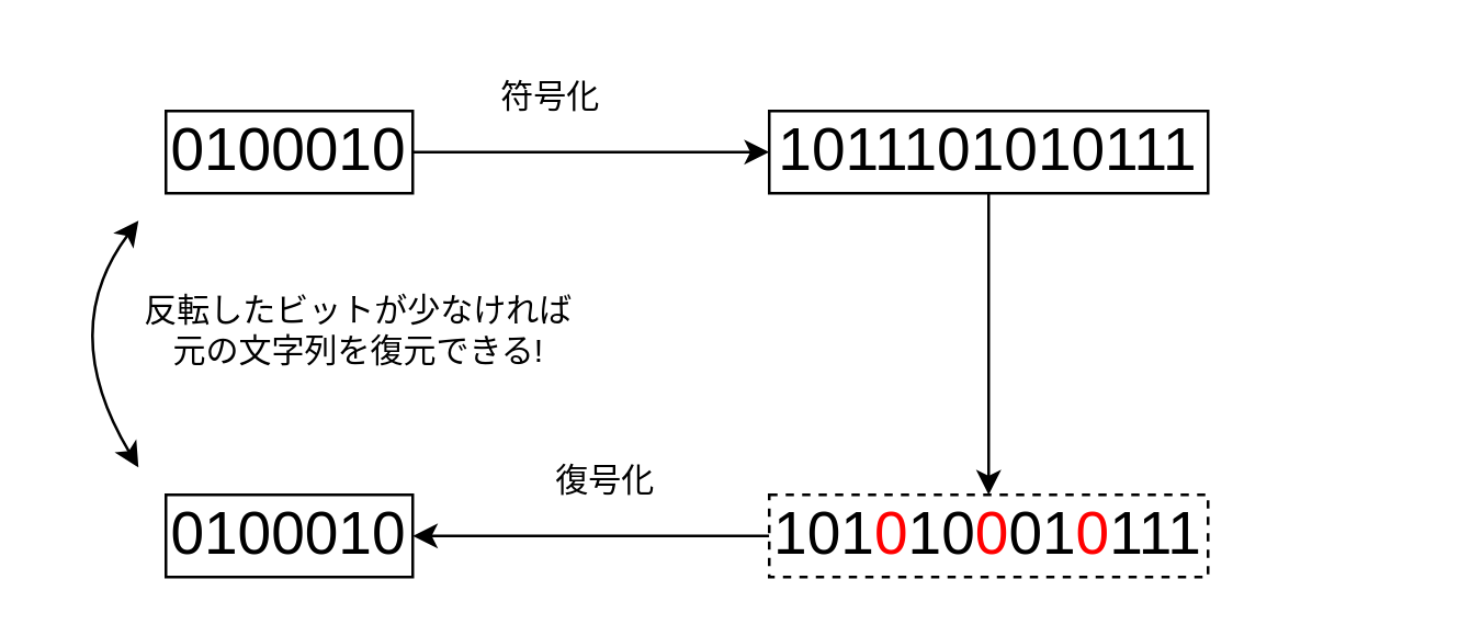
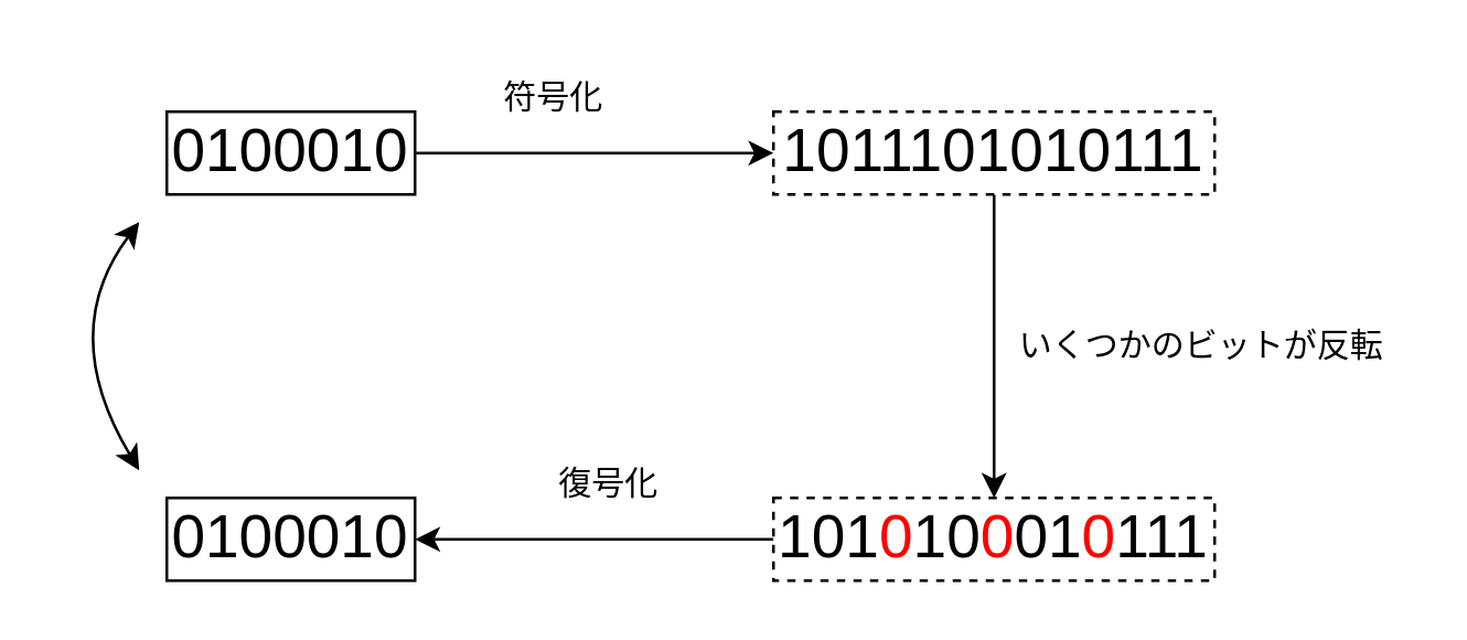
- <mxCell id="5" value="&lt;font style=&quot;font-size: 22px;&quot;&gt;1011101010111&lt;/font&gt;" style="rounded=0;whiteSpace=wrap;html=1;" vertex="1" parent="1"><mxGeometry x="280" y="40" width="160" height="30" as="geometry" /></mxCell>
+ <mxCell id="5" value="&lt;font style=&quot;font-size: 22px;&quot;&gt;1011101010111&lt;/font&gt;" style="rounded=0;whiteSpace=wrap;html=1;dashed=1;" vertex="1" parent="1"><mxGeometry x="280" y="40" width="160" height="30" as="geometry" /></mxCell>
- <mxCell id="13" value="反転したビットが少なければ&lt;div&gt;元の文字列を復元できる!&lt;/div&gt;" style="text;html=1;align=center;verticalAlign=middle;resizable=0;points=[];autosize=1;strokeColor=none;fillColor=none;" vertex="1" parent="1"><mxGeometry x="40" y="100" width="180" height="40" as="geometry" /></mxCell>
+ <mxCell id="9" value="いくつかのビットが反転" style="text;html=1;align=center;verticalAlign=middle;resizable=0;points=[];autosize=1;strokeColor=none;fillColor=none;" vertex="1" parent="1"><mxGeometry x="360" y="110" width="150" height="30" as="geometry" /></mxCell>
